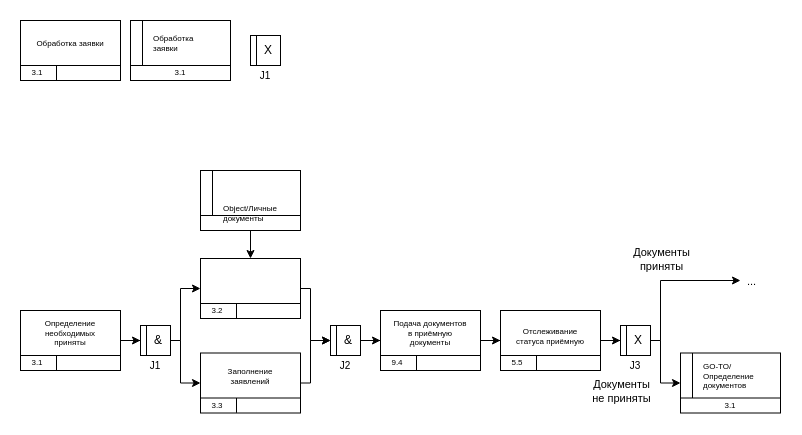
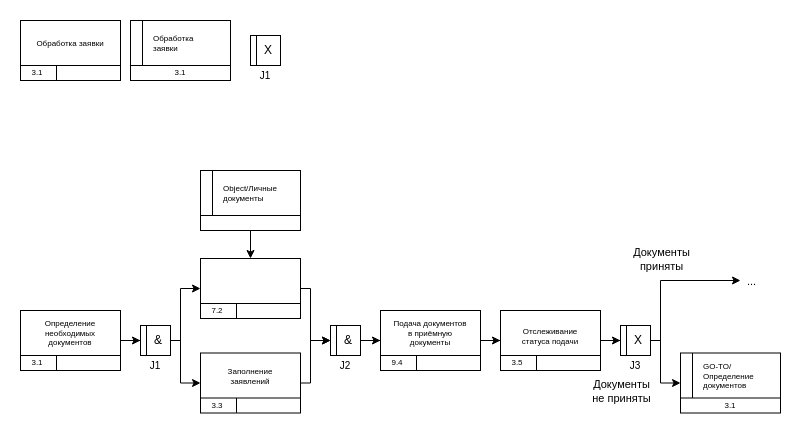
- <mxCell id="40" value="Object/Личные документы" style="text;html=1;align=left;verticalAlign=middle;whiteSpace=wrap;rounded=0;fontSize=8;" parent="36" vertex="1"><mxGeometry x="21" y="28" width="69" height="30" as="geometry" /></mxCell>
+ <mxCell id="40" value="Object/Личные документы" style="text;html=1;align=left;verticalAlign=middle;whiteSpace=wrap;rounded=0;fontSize=8;" parent="36" vertex="1"><mxGeometry x="21" y="8" width="69" height="30" as="geometry" /></mxCell>
- <mxCell id="23" value="3.2" style="text;html=1;align=center;verticalAlign=middle;whiteSpace=wrap;rounded=0;fontSize=8;" parent="19" vertex="1"><mxGeometry x="7" y="47" width="20" height="10" as="geometry" /></mxCell>
+ <mxCell id="23" value="7.2" style="text;html=1;align=center;verticalAlign=middle;whiteSpace=wrap;rounded=0;fontSize=8;" parent="19" vertex="1"><mxGeometry x="7" y="47" width="20" height="10" as="geometry" /></mxCell>
- <mxCell id="46" value="Определение необходимых приняты" style="text;html=1;align=center;verticalAlign=middle;whiteSpace=wrap;rounded=0;fontSize=8;" parent="41" vertex="1"><mxGeometry x="10" y="8" width="80" height="30" as="geometry" /></mxCell>
+ <mxCell id="46" value="Определение необходимых документов" style="text;html=1;align=center;verticalAlign=middle;whiteSpace=wrap;rounded=0;fontSize=8;" parent="41" vertex="1"><mxGeometry x="10" y="8" width="80" height="30" as="geometry" /></mxCell>
- <mxCell id="35" value="&lt;table&gt;&lt;tbody&gt;&lt;tr&gt;&lt;td data-end=&quot;2309&quot; data-start=&quot;2302&quot; class=&quot;max-w-[calc(var(--thread-content-max-width)*2/3)]&quot;&gt;&lt;/td&gt;&lt;/tr&gt;&lt;/tbody&gt;&lt;/table&gt;&lt;table&gt;&lt;tbody&gt;&lt;tr&gt;&lt;td data-end=&quot;2340&quot; data-start=&quot;2309&quot; class=&quot;max-w-[calc(var(--thread-content-max-width)*2/3)]&quot;&gt;Отслеживание статуса приёмную&lt;/td&gt;&lt;/tr&gt;&lt;/tbody&gt;&lt;/table&gt;" style="text;html=1;align=center;verticalAlign=middle;whiteSpace=wrap;rounded=0;fontSize=8;" parent="30" vertex="1"><mxGeometry x="10" y="8" width="80" height="30" as="geometry" /></mxCell>
+ <mxCell id="35" value="&lt;table&gt;&lt;tbody&gt;&lt;tr&gt;&lt;td data-end=&quot;2309&quot; data-start=&quot;2302&quot; class=&quot;max-w-[calc(var(--thread-content-max-width)*2/3)]&quot;&gt;&lt;/td&gt;&lt;/tr&gt;&lt;/tbody&gt;&lt;/table&gt;&lt;table&gt;&lt;tbody&gt;&lt;tr&gt;&lt;td data-end=&quot;2340&quot; data-start=&quot;2309&quot; class=&quot;max-w-[calc(var(--thread-content-max-width)*2/3)]&quot;&gt;Отслеживание статуса подачи&lt;/td&gt;&lt;/tr&gt;&lt;/tbody&gt;&lt;/table&gt;" style="text;html=1;align=center;verticalAlign=middle;whiteSpace=wrap;rounded=0;fontSize=8;" parent="30" vertex="1"><mxGeometry x="10" y="8" width="80" height="30" as="geometry" /></mxCell>
- <mxCell id="34" value="5.5" style="text;html=1;align=center;verticalAlign=middle;whiteSpace=wrap;rounded=0;fontSize=8;" parent="30" vertex="1"><mxGeometry x="7" y="47" width="20" height="10" as="geometry" /></mxCell>
+ <mxCell id="34" value="3.5" style="text;html=1;align=center;verticalAlign=middle;whiteSpace=wrap;rounded=0;fontSize=8;" parent="30" vertex="1"><mxGeometry x="7" y="47" width="20" height="10" as="geometry" /></mxCell>
